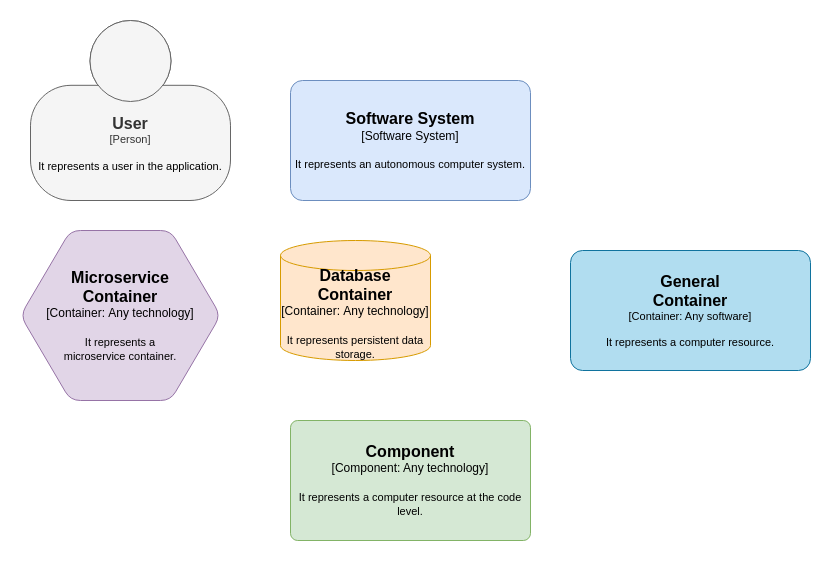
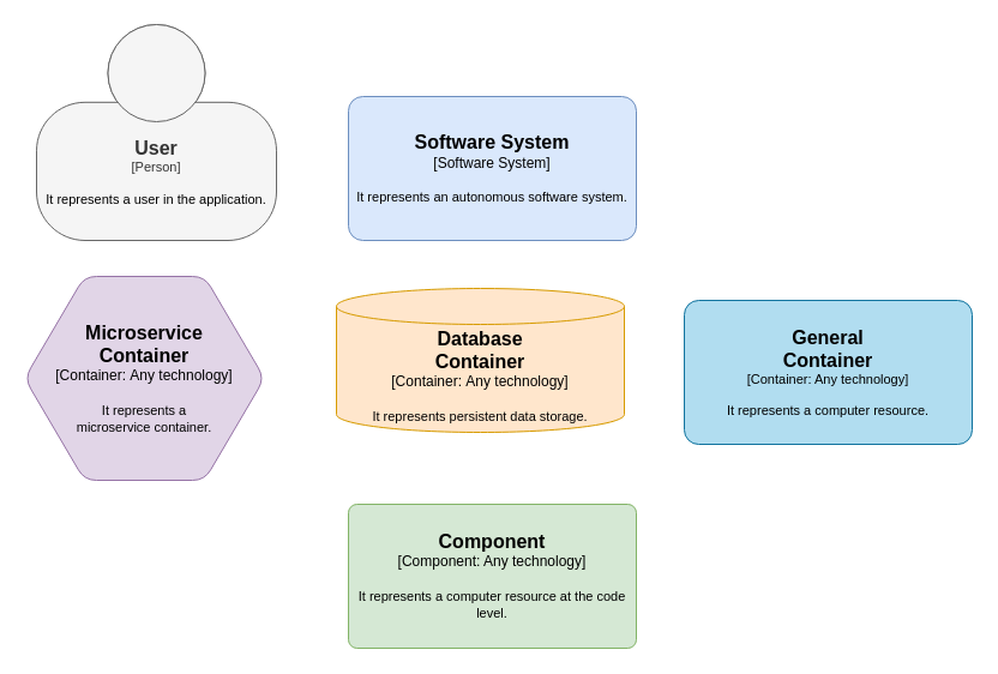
- <mxCell id="3" value="&lt;font style=&quot;font-size: 16px&quot;&gt;&lt;b&gt;Software System&lt;/b&gt;&lt;/font&gt;&lt;div&gt;[Software System]&lt;/div&gt;&lt;br&gt;&lt;div&gt;&lt;font style=&quot;font-size: 11px&quot;&gt;&lt;font color=&quot;black&quot;&gt;It represents an autonomous computer system.&lt;/font&gt;&lt;/div&gt;" style="rounded=1;whiteSpace=wrap;html=1;labelBackgroundColor=none;fillColor=#dae8fc;align=center;arcSize=10;strokeColor=#6c8ebf;metaEdit=1;resizable=0;points=[[0.25,0,0],[0.5,0,0],[0.75,0,0],[1,0.25,0],[1,0.5,0],[1,0.75,0],[0.75,1,0],[0.5,1,0],[0.25,1,0],[0,0.75,0],[0,0.5,0],[0,0.25,0]];" parent="1" vertex="1"><mxGeometry x="290" y="80" width="240" height="120" as="geometry" /></mxCell>
+ <mxCell id="3" value="&lt;font style=&quot;font-size: 16px&quot;&gt;&lt;b&gt;Software System&lt;/b&gt;&lt;/font&gt;&lt;div&gt;[Software System]&lt;/div&gt;&lt;br&gt;&lt;div&gt;&lt;font style=&quot;font-size: 11px&quot;&gt;&lt;font color=&quot;black&quot;&gt;It represents an autonomous software system.&lt;/font&gt;&lt;/div&gt;" style="rounded=1;whiteSpace=wrap;html=1;labelBackgroundColor=none;fillColor=#dae8fc;align=center;arcSize=10;strokeColor=#6c8ebf;metaEdit=1;resizable=0;points=[[0.25,0,0],[0.5,0,0],[0.75,0,0],[1,0.25,0],[1,0.5,0],[1,0.75,0],[0.75,1,0],[0.5,1,0],[0.25,1,0],[0,0.75,0],[0,0.5,0],[0,0.25,0]];" parent="1" vertex="1"><mxGeometry x="290" y="80" width="240" height="120" as="geometry" /></mxCell>
- <mxCell id="5" value="&lt;font style=&quot;font-size: 16px&quot;&gt;&lt;b&gt;Database &#10;Container&lt;/b&gt;&lt;/font&gt;&lt;div&gt;[Container:&amp;nbsp;Any technology]&lt;/div&gt;&lt;br&gt;&lt;div&gt;&lt;font style=&quot;font-size: 11px&quot;&gt;&lt;font color=&quot;black&quot;&gt;It represents persistent data storage.&lt;/font&gt;&lt;/div&gt;" style="shape=cylinder3;size=15;whiteSpace=wrap;html=1;boundedLbl=1;rounded=0;labelBackgroundColor=none;fontSize=12;align=center;metaEdit=1;points=[[0.5,0,0],[1,0.25,0],[1,0.5,0],[1,0.75,0],[0.5,1,0],[0,0.75,0],[0,0.5,0],[0,0.25,0]];resizable=0;fillColor=#ffe6cc;strokeColor=#d79b00;" parent="1" vertex="1"><mxGeometry x="280" y="240" width="150" height="120" as="geometry" /></mxCell>
+ <mxCell id="5" value="&lt;font style=&quot;font-size: 16px&quot;&gt;&lt;b&gt;Database &#10;Container&lt;/b&gt;&lt;/font&gt;&lt;div&gt;[Container:&amp;nbsp;Any technology]&lt;/div&gt;&lt;br&gt;&lt;div&gt;&lt;font style=&quot;font-size: 11px&quot;&gt;&lt;font color=&quot;black&quot;&gt;It represents persistent data storage.&lt;/font&gt;&lt;/div&gt;" style="shape=cylinder3;size=15;whiteSpace=wrap;html=1;boundedLbl=1;rounded=0;labelBackgroundColor=none;fontSize=12;align=center;metaEdit=1;points=[[0.5,0,0],[1,0.25,0],[1,0.5,0],[1,0.75,0],[0.5,1,0],[0,0.75,0],[0,0.5,0],[0,0.25,0]];resizable=0;fillColor=#ffe6cc;strokeColor=#d79b00;" parent="1" vertex="1"><mxGeometry x="280" y="240" width="240" height="120" as="geometry" /></mxCell>
- <mxCell id="6" value="&lt;font style=&quot;font-size: 16px&quot;&gt;&lt;b&gt;General &#10;Container&lt;/b&gt;&lt;/font&gt;&lt;div&gt;[Container: Any software]&lt;/div&gt;&lt;br&gt;&lt;div&gt;&lt;font style=&quot;font-size: 11px&quot;&gt;&lt;font color=&quot;black&quot;&gt;It represents a computer resource.&lt;/font&gt;&lt;/div&gt;" style="rounded=1;whiteSpace=wrap;html=1;fontSize=11;labelBackgroundColor=none;fillColor=#b1ddf0;align=center;arcSize=10;strokeColor=#10739e;metaEdit=1;resizable=0;points=[[0.25,0,0],[0.5,0,0],[0.75,0,0],[1,0.25,0],[1,0.5,0],[1,0.75,0],[0.75,1,0],[0.5,1,0],[0.25,1,0],[0,0.75,0],[0,0.5,0],[0,0.25,0]];" parent="1" vertex="1"><mxGeometry x="570" y="250" width="240" height="120" as="geometry" /></mxCell>
+ <mxCell id="6" value="&lt;font style=&quot;font-size: 16px&quot;&gt;&lt;b&gt;General &#10;Container&lt;/b&gt;&lt;/font&gt;&lt;div&gt;[Container: Any technology]&lt;/div&gt;&lt;br&gt;&lt;div&gt;&lt;font style=&quot;font-size: 11px&quot;&gt;&lt;font color=&quot;black&quot;&gt;It represents a computer resource.&lt;/font&gt;&lt;/div&gt;" style="rounded=1;whiteSpace=wrap;html=1;fontSize=11;labelBackgroundColor=none;fillColor=#b1ddf0;align=center;arcSize=10;strokeColor=#10739e;metaEdit=1;resizable=0;points=[[0.25,0,0],[0.5,0,0],[0.75,0,0],[1,0.25,0],[1,0.5,0],[1,0.75,0],[0.75,1,0],[0.5,1,0],[0.25,1,0],[0,0.75,0],[0,0.5,0],[0,0.25,0]];" parent="1" vertex="1"><mxGeometry x="570" y="250" width="240" height="120" as="geometry" /></mxCell>
